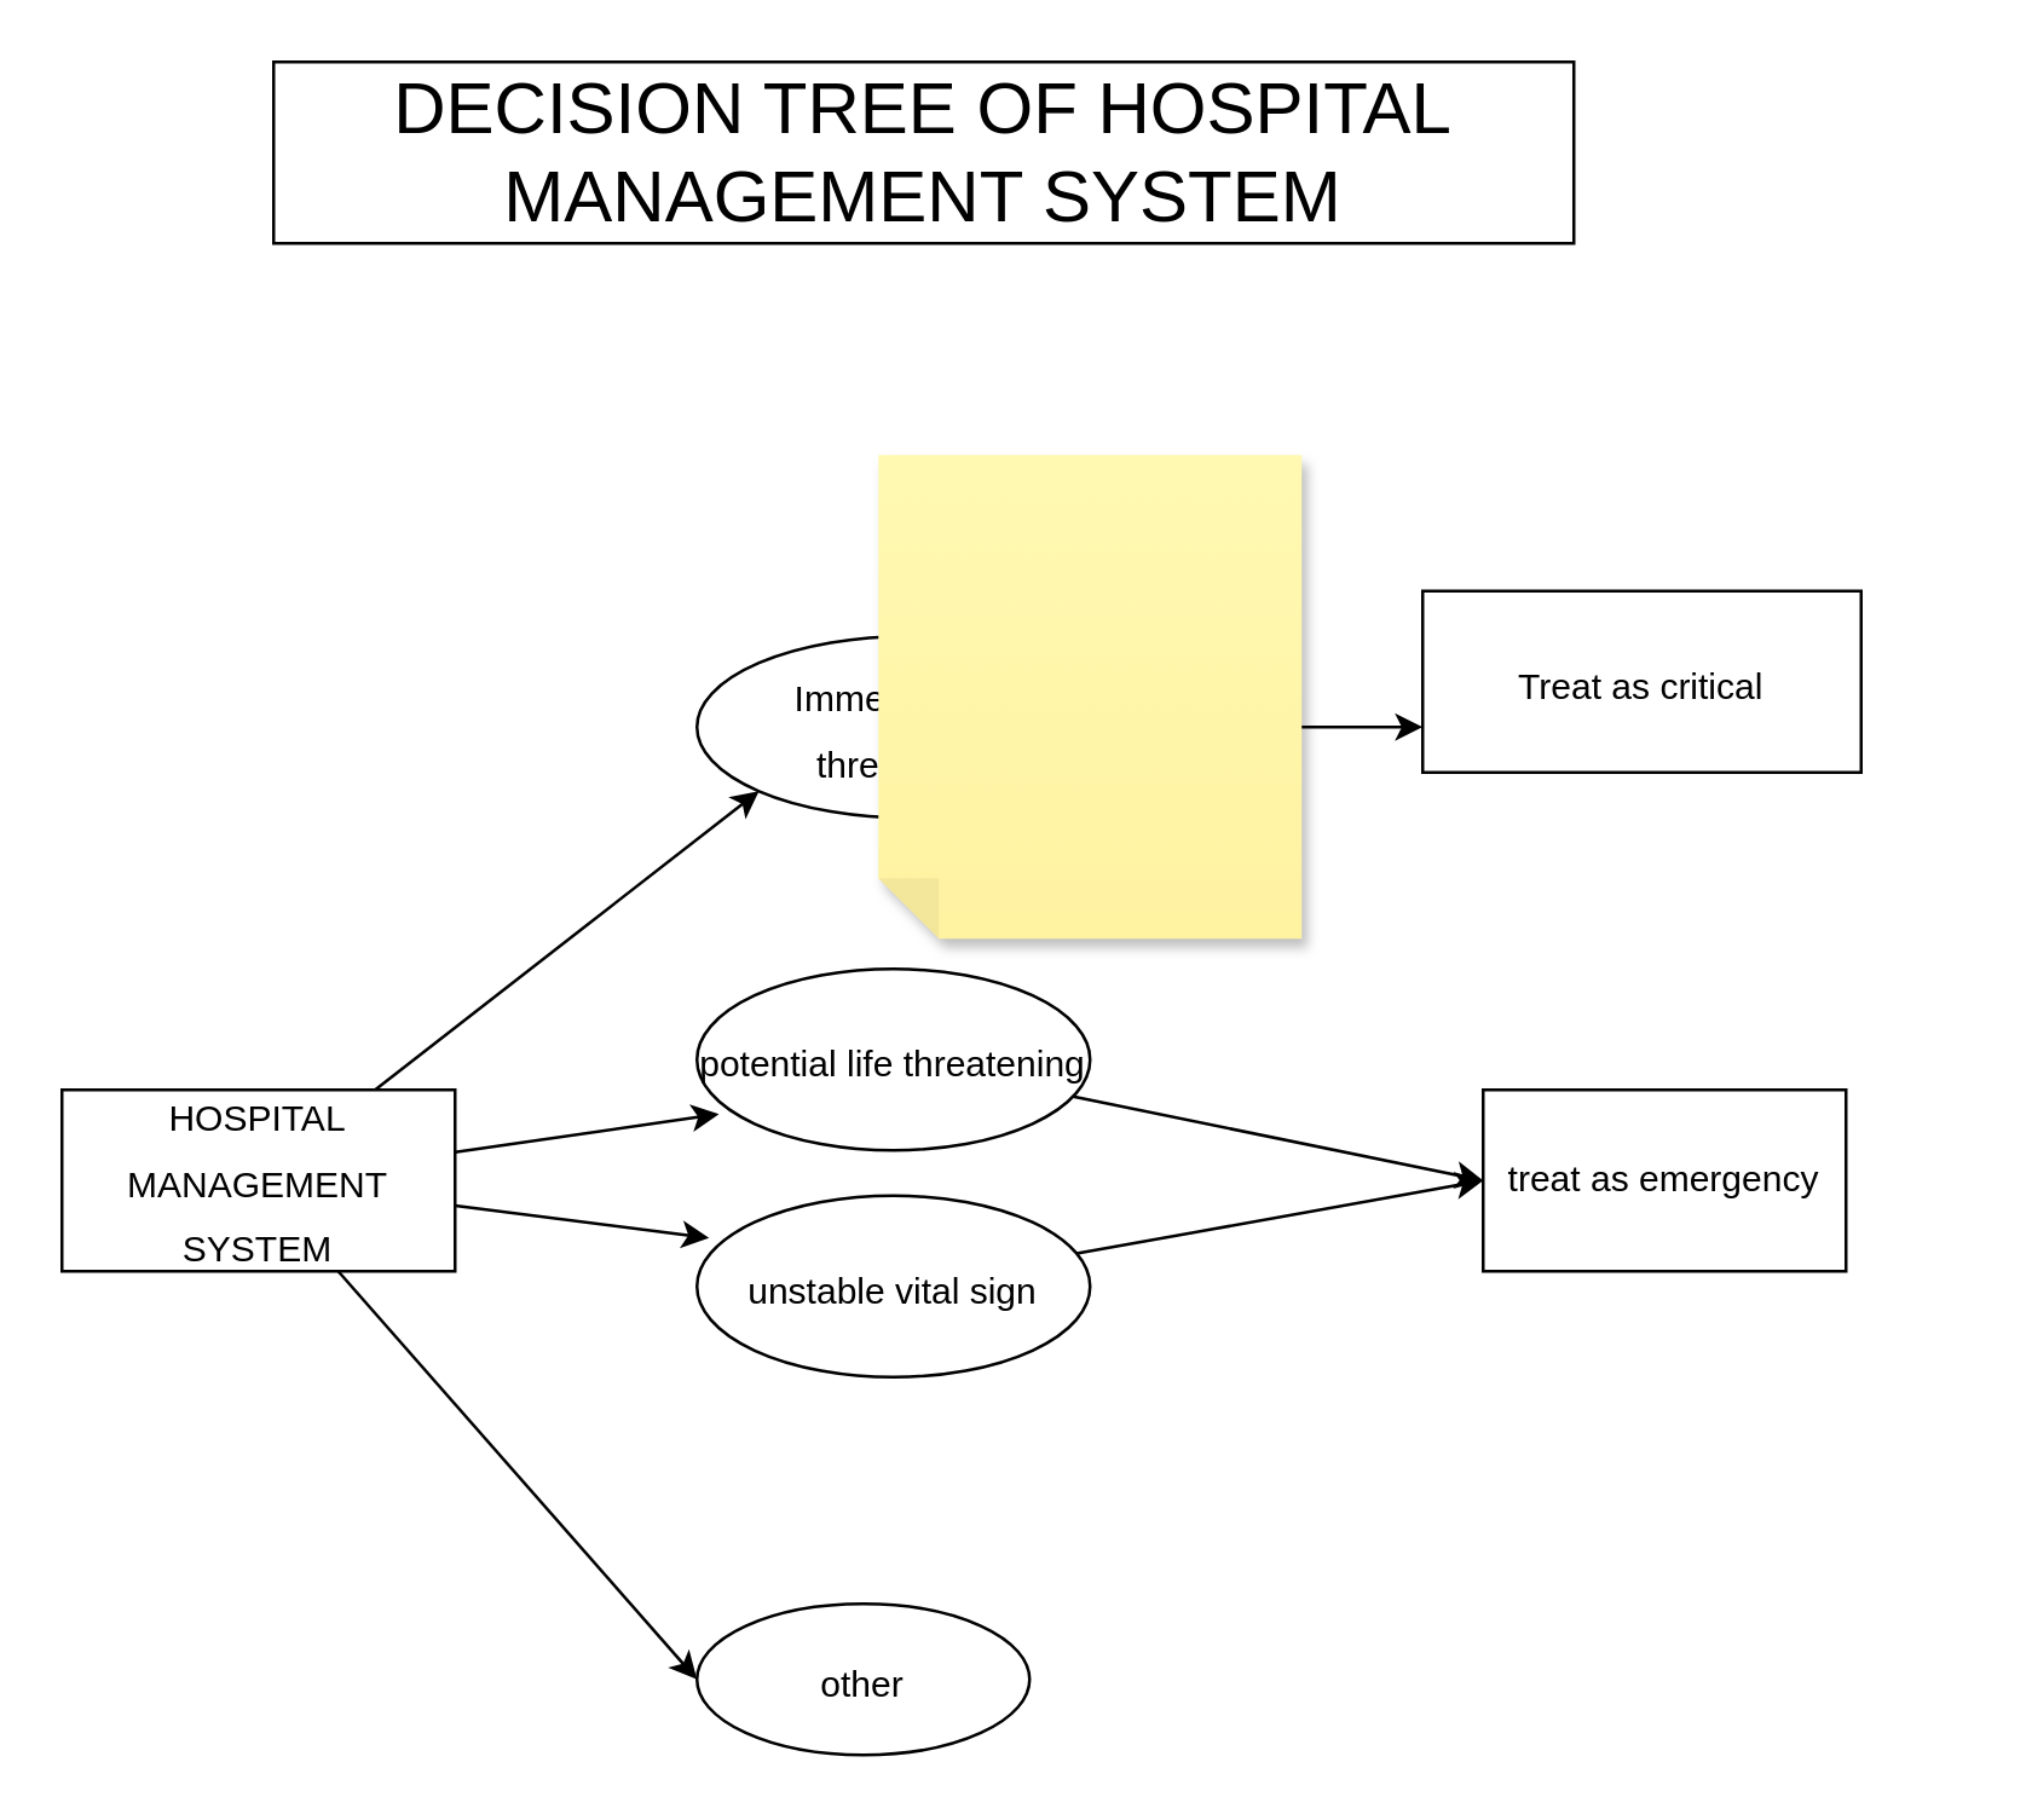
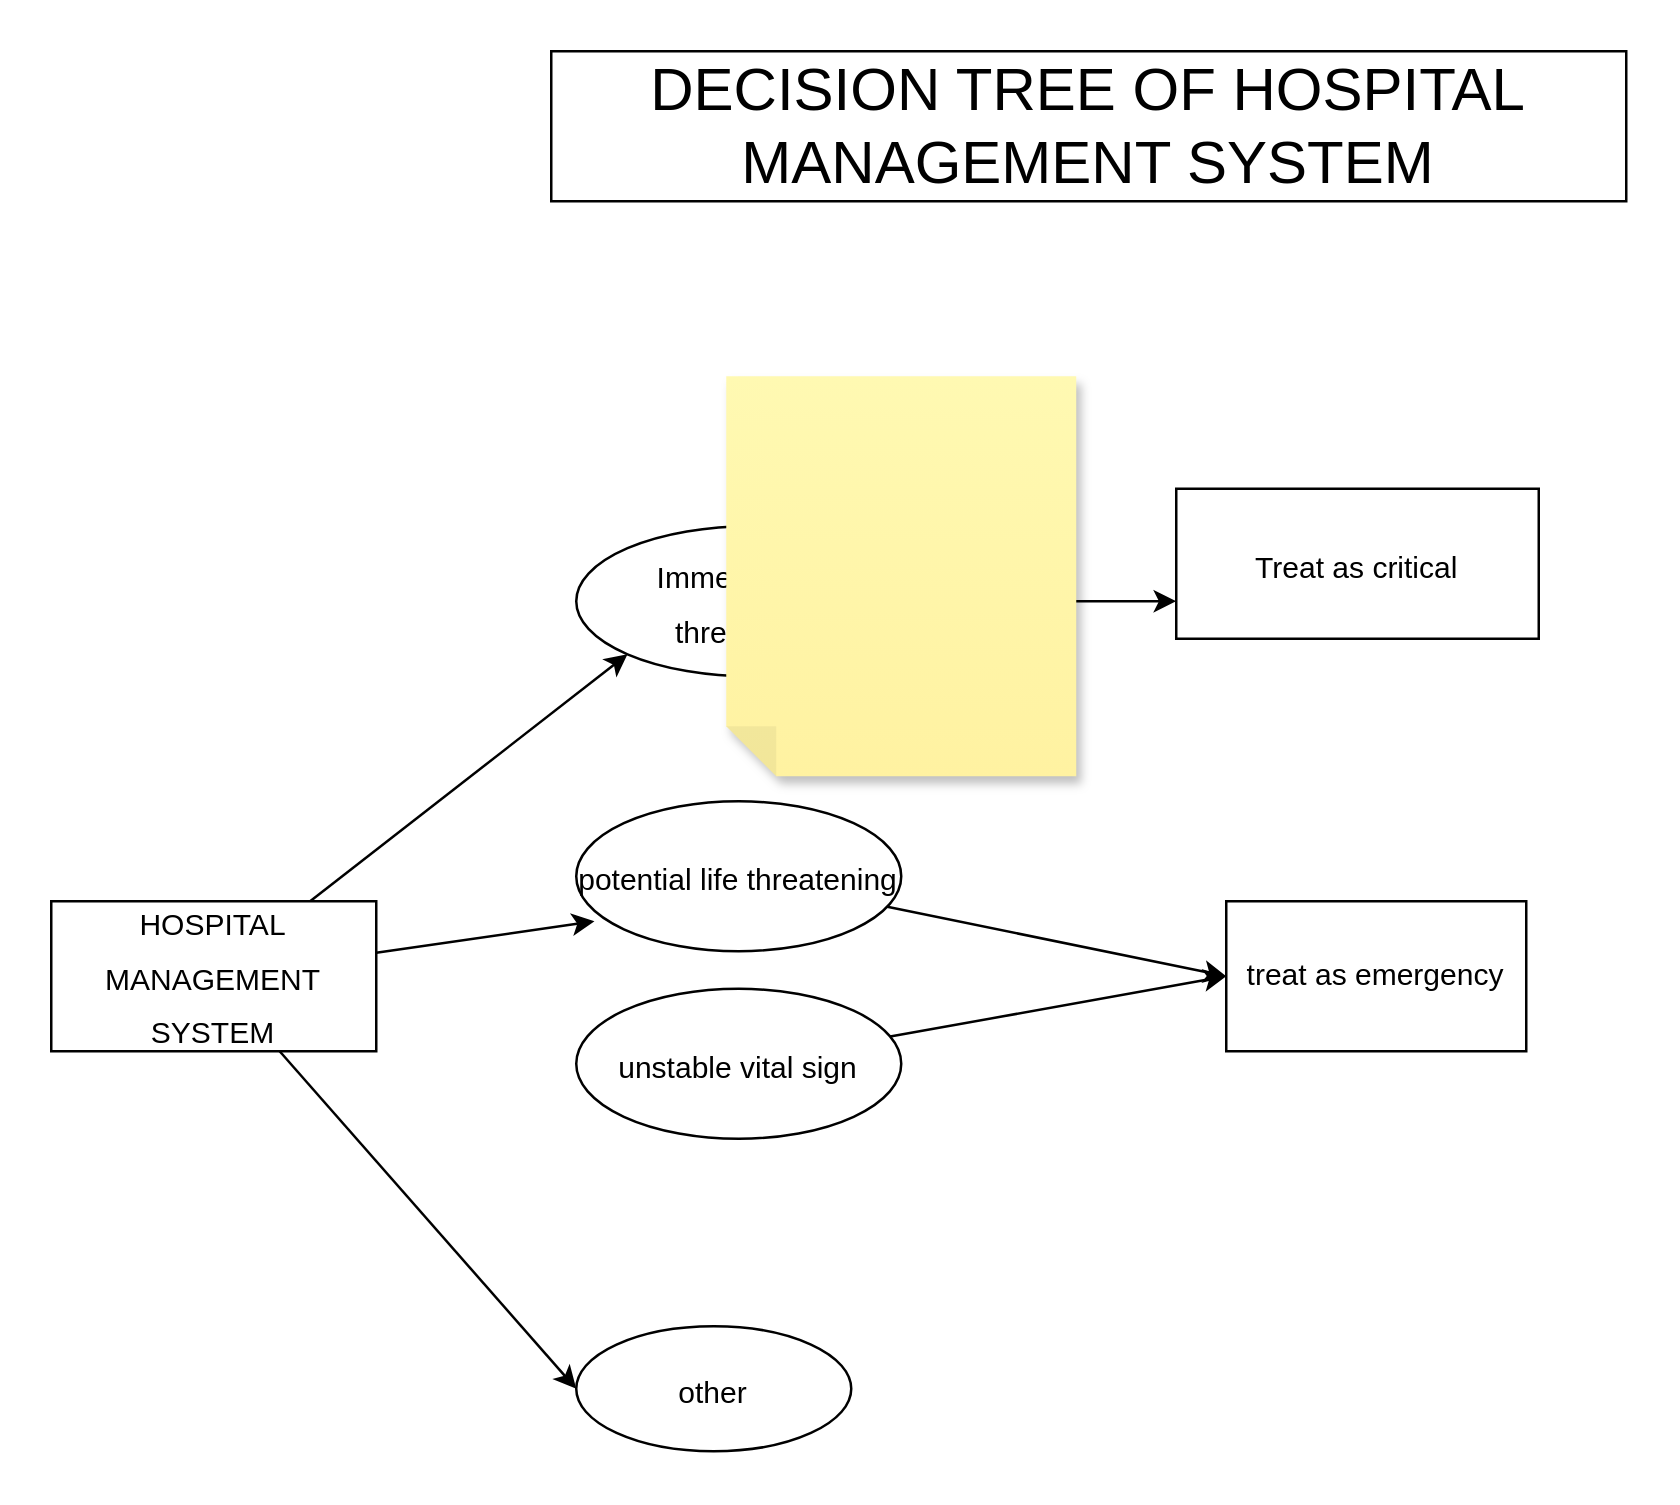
- <mxCell id="16" value="&lt;font style=&quot;font-size: 24px;&quot;&gt;DECISION TREE OF HOSPITAL MANAGEMENT SYSTEM&lt;/font&gt;" style="rounded=0;whiteSpace=wrap;html=1;fontSize=12;" parent="1" vertex="1"><mxGeometry x="90" y="20" width="430" height="60" as="geometry" /></mxCell>
+ <mxCell id="16" value="&lt;font style=&quot;font-size: 24px;&quot;&gt;DECISION TREE OF HOSPITAL MANAGEMENT SYSTEM&lt;/font&gt;" style="rounded=0;whiteSpace=wrap;html=1;fontSize=12;" parent="1" vertex="1"><mxGeometry x="220" y="20" width="430" height="60" as="geometry" /></mxCell>
- <mxCell id="3" style="edgeStyle=none;html=1;entryX=0.031;entryY=0.233;entryDx=0;entryDy=0;entryPerimeter=0;fontSize=12;" parent="1" source="6" target="12" edge="1"><mxGeometry relative="1" as="geometry" /></mxCell>
